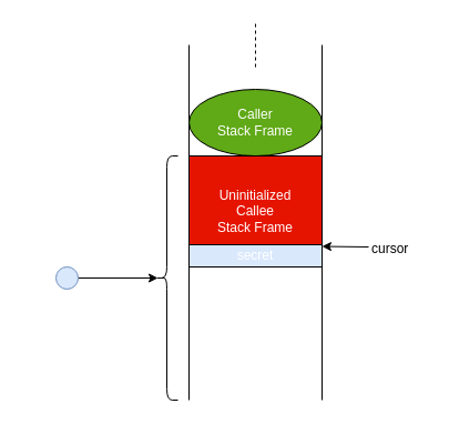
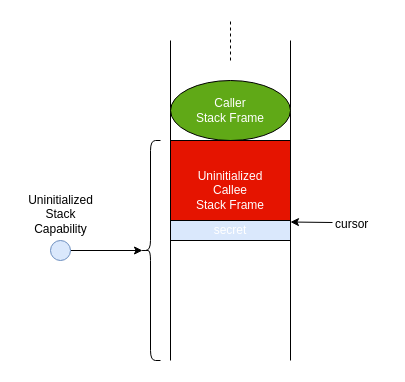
+ <mxCell id="10" value="Uninitialized&lt;br&gt;Stack&lt;br&gt;Capability" style="text;html=1;resizable=0;points=[];autosize=1;align=center;verticalAlign=top;spacingTop=-4;" parent="1" vertex="1"><mxGeometry x="20" y="190" width="80" height="40" as="geometry" /></mxCell>
